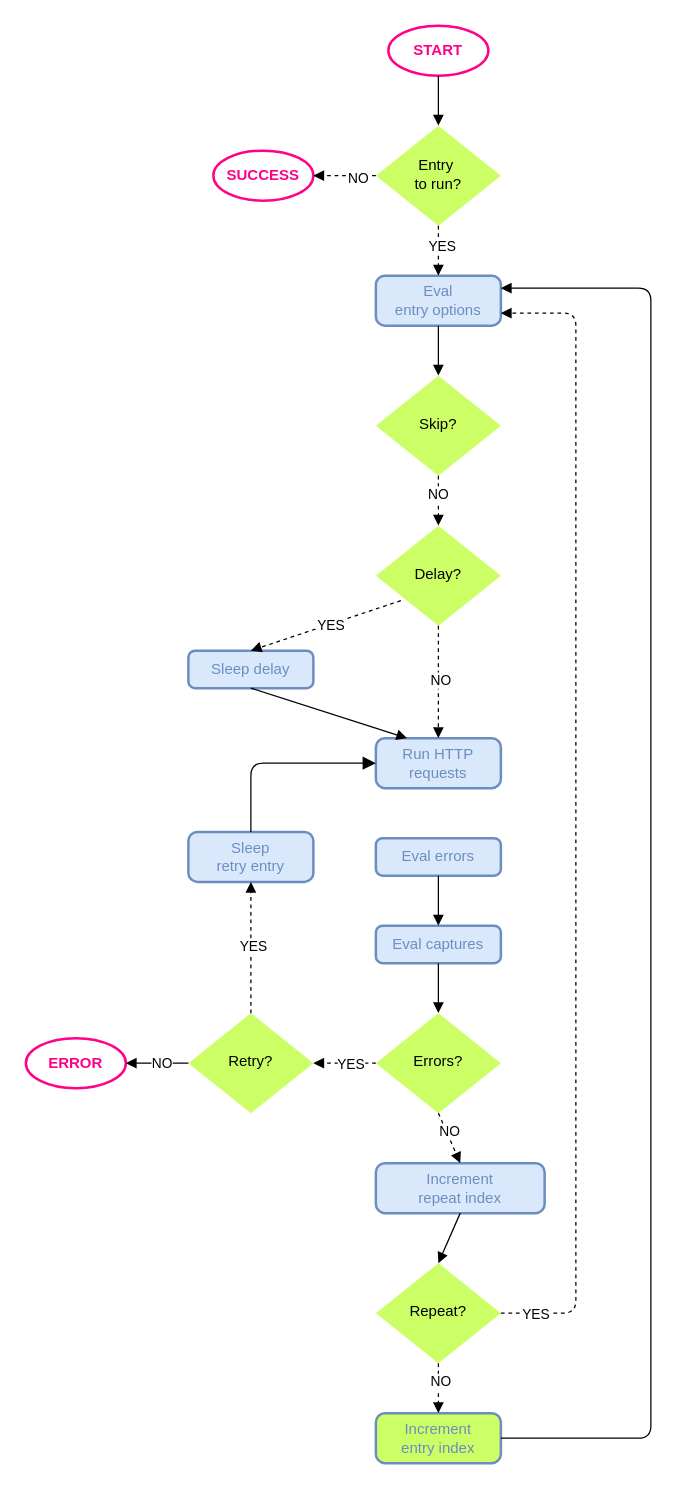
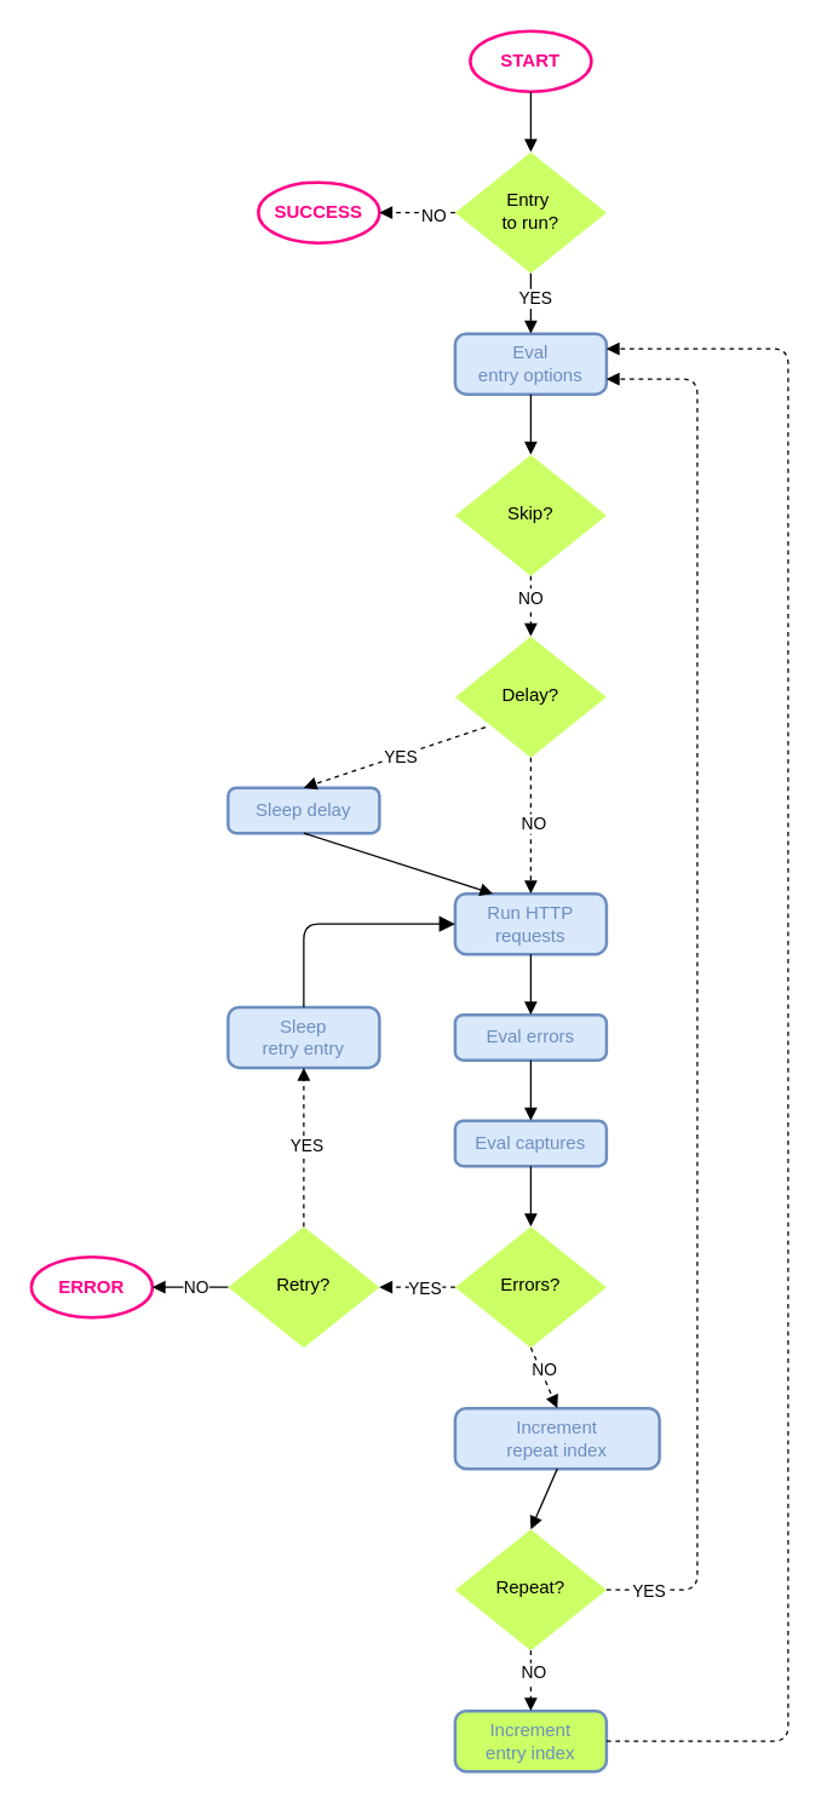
- <mxCell id="6" value="" style="endArrow=block;html=1;rounded=0;entryX=0.5;entryY=0;entryDx=0;entryDy=0;dashed=1;endFill=1;exitX=0.5;exitY=1;exitDx=0;exitDy=0;exitPerimeter=0;" edge="1" parent="1" source="3" target="4"><mxGeometry width="50" height="50" relative="1" as="geometry"><mxPoint x="440" y="180" as="sourcePoint" /><mxPoint x="390" y="480" as="targetPoint" /></mxGeometry></mxCell>
+ <mxCell id="6" value="" style="endArrow=block;html=1;rounded=0;entryX=0.5;entryY=0;entryDx=0;entryDy=0;dashed=0;endFill=1;exitX=0.5;exitY=1;exitDx=0;exitDy=0;exitPerimeter=0;" edge="1" parent="1" source="3" target="4"><mxGeometry width="50" height="50" relative="1" as="geometry"><mxPoint x="440" y="180" as="sourcePoint" /><mxPoint x="390" y="480" as="targetPoint" /></mxGeometry></mxCell>
+ <mxCell id="25" value="" style="endArrow=block;html=1;rounded=0;exitX=0.5;exitY=1;exitDx=0;exitDy=0;entryX=0.5;entryY=0;entryDx=0;entryDy=0;endFill=1;" edge="1" parent="1" source="19" target="23"><mxGeometry width="50" height="50" relative="1" as="geometry"><mxPoint x="500" y="620" as="sourcePoint" /><mxPoint x="385" y="650" as="targetPoint" /></mxGeometry></mxCell>
- <mxCell id="48" value="" style="edgeStyle=elbowEdgeStyle;elbow=vertical;endArrow=block;html=1;curved=0;rounded=1;endSize=6;startSize=6;exitX=1;exitY=0.5;exitDx=0;exitDy=0;entryX=1;entryY=0.25;entryDx=0;entryDy=0;endFill=1;" edge="1" parent="1" source="45" target="4"><mxGeometry width="50" height="50" relative="1" as="geometry"><mxPoint x="580" y="900" as="sourcePoint" /><mxPoint x="520" y="720" as="targetPoint" /><Array as="points"><mxPoint x="520" y="680" /></Array></mxGeometry></mxCell>
+ <mxCell id="48" value="" style="edgeStyle=elbowEdgeStyle;elbow=vertical;endArrow=block;html=1;curved=0;rounded=1;endSize=6;startSize=6;exitX=1;exitY=0.5;exitDx=0;exitDy=0;entryX=1;entryY=0.25;entryDx=0;entryDy=0;endFill=1;dashed=1;" edge="1" parent="1" source="45" target="4"><mxGeometry width="50" height="50" relative="1" as="geometry"><mxPoint x="580" y="900" as="sourcePoint" /><mxPoint x="520" y="720" as="targetPoint" /><Array as="points"><mxPoint x="520" y="680" /></Array></mxGeometry></mxCell>
